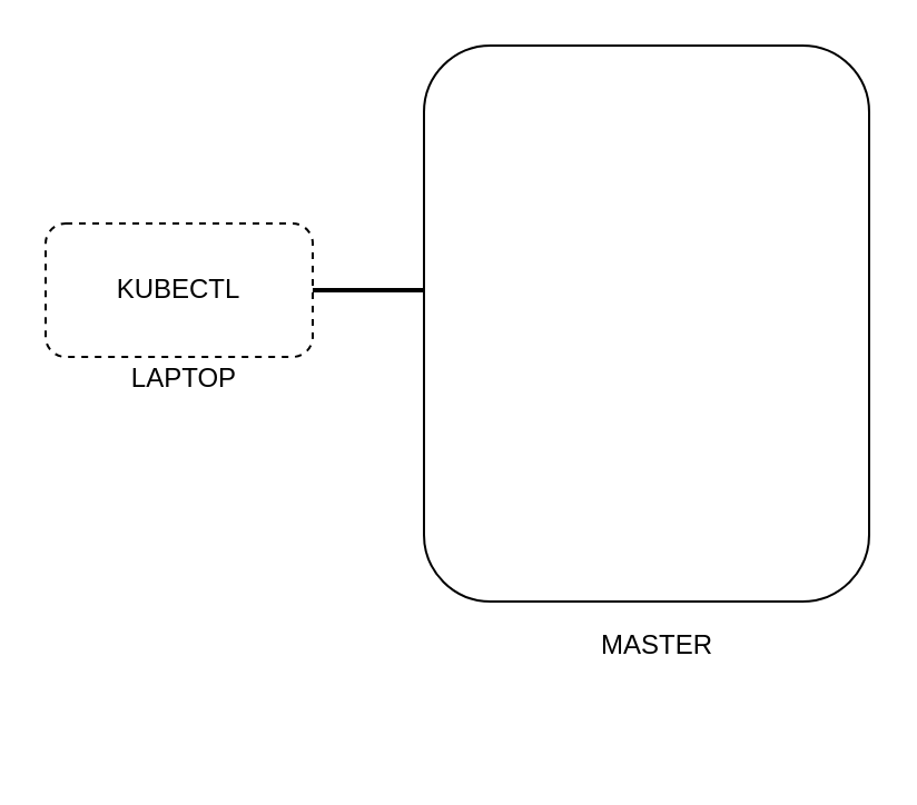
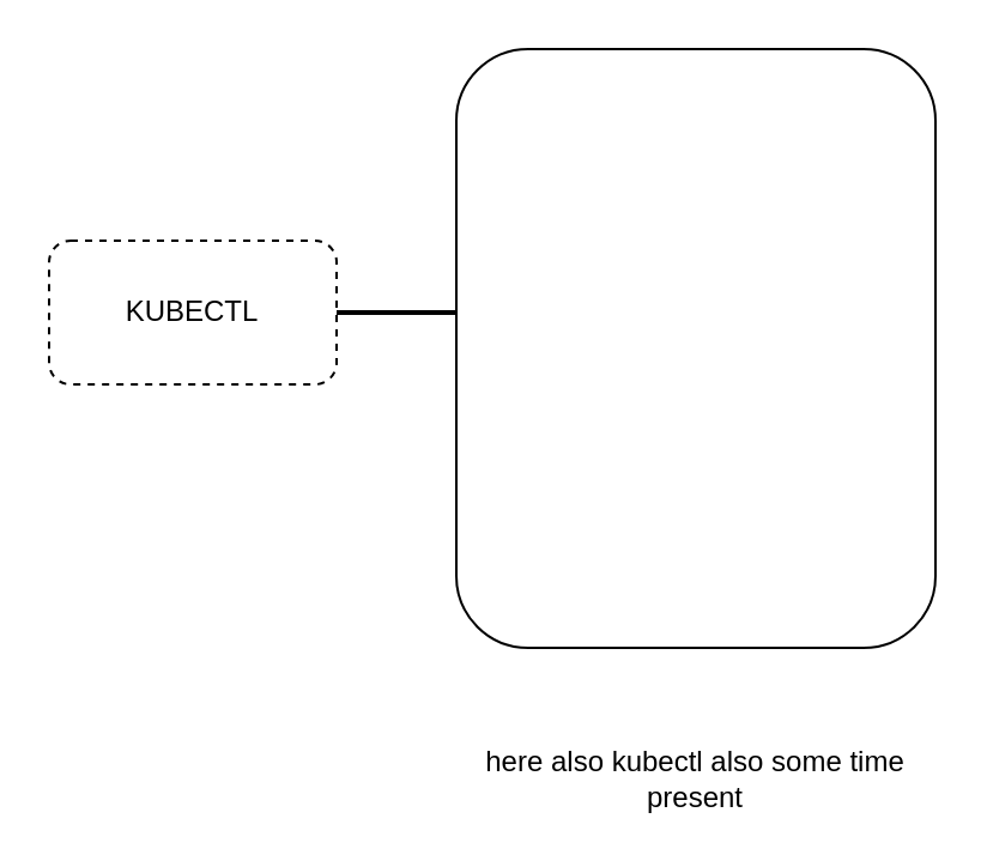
- <mxCell id="3" value="LAPTOP" style="text;html=1;strokeColor=none;fillColor=none;align=center;verticalAlign=middle;whiteSpace=wrap;rounded=0;" parent="1" vertex="1"><mxGeometry x="55" y="160" width="55" height="20" as="geometry" /></mxCell>
- <mxCell id="5" value="MASTER" style="text;html=1;strokeColor=none;fillColor=none;align=center;verticalAlign=middle;whiteSpace=wrap;rounded=0;" parent="1" vertex="1"><mxGeometry x="270" y="280" width="50" height="20" as="geometry" /></mxCell>
+ <mxCell id="6" value="here also kubectl also some time present" style="text;html=1;strokeColor=none;fillColor=none;align=center;verticalAlign=middle;whiteSpace=wrap;rounded=0;" parent="1" vertex="1"><mxGeometry x="200" y="310" width="180" height="30" as="geometry" /></mxCell>
